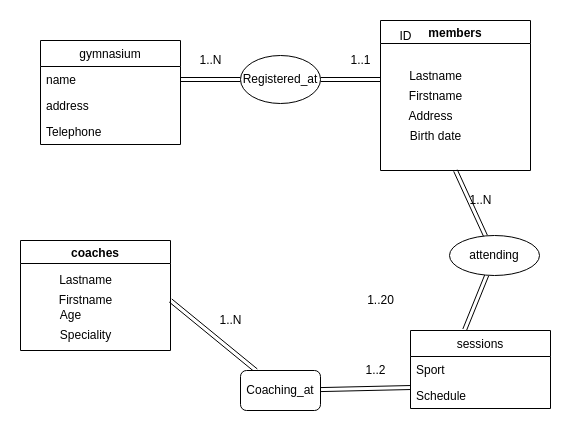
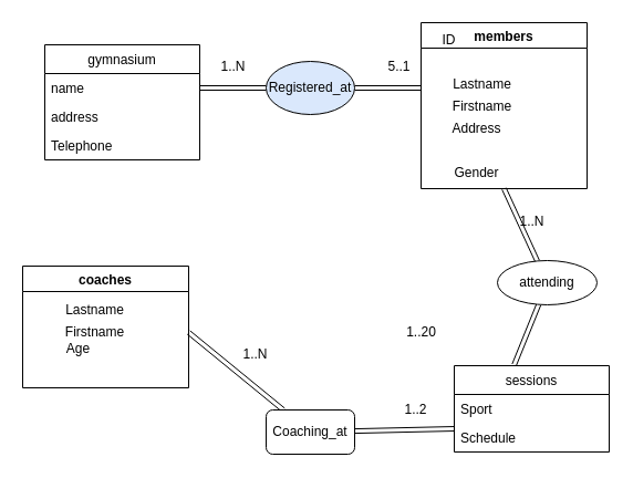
- <mxCell id="31" value="1..1" style="text;html=1;align=center;verticalAlign=middle;resizable=0;points=[];autosize=1;strokeColor=none;" vertex="1" parent="1"><mxGeometry x="340" y="50" width="40" height="20" as="geometry" /></mxCell>
+ <mxCell id="31" value="5..1" style="text;html=1;align=center;verticalAlign=middle;resizable=0;points=[];autosize=1;strokeColor=none;" vertex="1" parent="1"><mxGeometry x="340" y="50" width="40" height="20" as="geometry" /></mxCell>
- <mxCell id="23" value="Registered_at" style="ellipse;whiteSpace=wrap;html=1;" vertex="1" parent="1"><mxGeometry x="240" y="55" width="80" height="48" as="geometry" /></mxCell>
+ <mxCell id="23" value="Registered_at" style="ellipse;whiteSpace=wrap;html=1;fillColor=#dae8fc;" vertex="1" parent="1"><mxGeometry x="240" y="55" width="80" height="48" as="geometry" /></mxCell>
- <mxCell id="14" value="Birth date" style="text;html=1;align=center;verticalAlign=middle;resizable=0;points=[];autosize=1;strokeColor=none;" vertex="1" parent="9"><mxGeometry x="20" y="106" width="70" height="20" as="geometry" /></mxCell>
+ <mxCell id="15" value="Gender" style="text;html=1;align=center;verticalAlign=middle;resizable=0;points=[];autosize=1;strokeColor=none;" vertex="1" parent="9"><mxGeometry x="20" y="126" width="60" height="20" as="geometry" /></mxCell>
- <mxCell id="20" value="Speciality" style="text;html=1;align=center;verticalAlign=middle;resizable=0;points=[];autosize=1;strokeColor=none;" vertex="1" parent="16"><mxGeometry x="30" y="85" width="70" height="20" as="geometry" /></mxCell>
